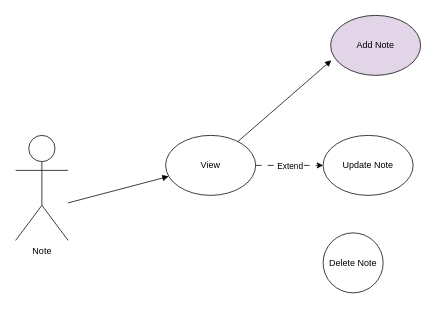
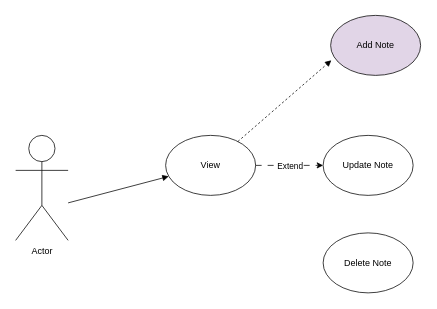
- <mxCell id="10" value="" style="endArrow=block;html=1;rounded=0;endFill=1;entryX=0.008;entryY=0.749;entryDx=0;entryDy=0;entryPerimeter=0;" edge="1" parent="1" source="6" target="3"><mxGeometry width="50" height="50" relative="1" as="geometry"><mxPoint x="100" y="345" as="sourcePoint" /><mxPoint x="230" y="340" as="targetPoint" /></mxGeometry></mxCell>
+ <mxCell id="10" value="" style="endArrow=block;html=1;rounded=0;endFill=1;entryX=0.008;entryY=0.749;entryDx=0;entryDy=0;entryPerimeter=0;dashed=1;" edge="1" parent="1" source="6" target="3"><mxGeometry width="50" height="50" relative="1" as="geometry"><mxPoint x="100" y="345" as="sourcePoint" /><mxPoint x="230" y="340" as="targetPoint" /></mxGeometry></mxCell>
- <mxCell id="2" value="Note" style="shape=umlActor;verticalLabelPosition=bottom;verticalAlign=top;html=1;outlineConnect=0;" parent="1" vertex="1"><mxGeometry x="20" y="180" width="70" height="140" as="geometry" /></mxCell>
+ <mxCell id="2" value="Actor" style="shape=umlActor;verticalLabelPosition=bottom;verticalAlign=top;html=1;outlineConnect=0;" parent="1" vertex="1"><mxGeometry x="20" y="180" width="70" height="140" as="geometry" /></mxCell>
- <mxCell id="5" value="Delete Note" style="ellipse;whiteSpace=wrap;html=1;" parent="1" vertex="1"><mxGeometry x="430" y="310" width="80" height="80" as="geometry" /></mxCell>
+ <mxCell id="5" value="Delete Note" style="ellipse;whiteSpace=wrap;html=1;" parent="1" vertex="1"><mxGeometry x="430" y="310" width="120" height="80" as="geometry" /></mxCell>
